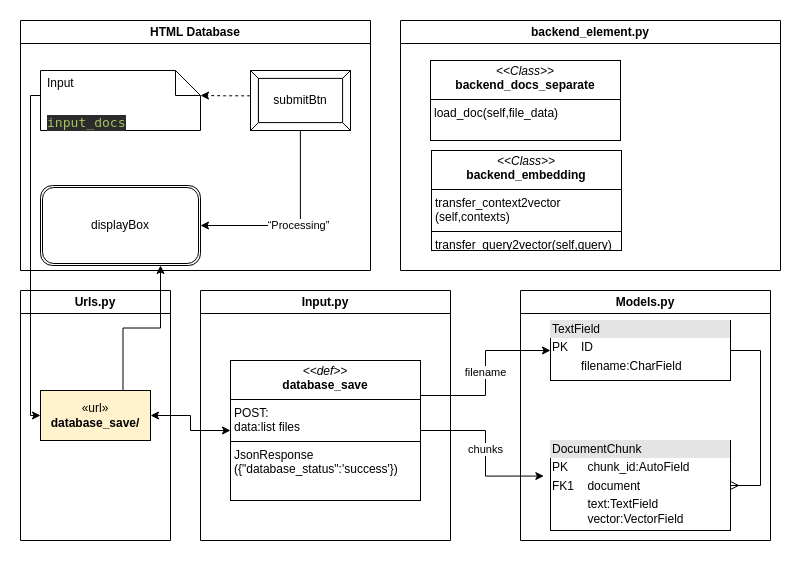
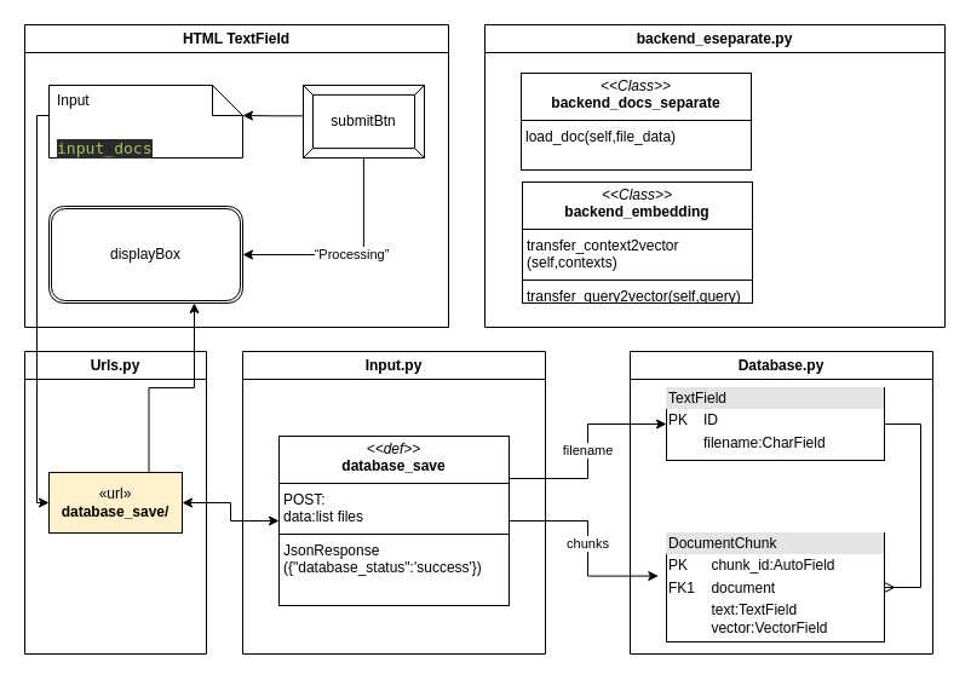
- <mxCell id="13" value="HTML Database" style="swimlane;whiteSpace=wrap;html=1;" parent="1" vertex="1"><mxGeometry x="20" y="20" width="350" height="250" as="geometry"><mxRectangle x="200" y="200" width="100" height="30" as="alternateBounds" /></mxGeometry></mxCell>
+ <mxCell id="13" value="HTML TextField" style="swimlane;whiteSpace=wrap;html=1;" parent="1" vertex="1"><mxGeometry x="20" y="20" width="350" height="250" as="geometry"><mxRectangle x="200" y="200" width="100" height="30" as="alternateBounds" /></mxGeometry></mxCell>
- <mxCell id="23" value="backend_e&lt;span style=&quot;background-color: initial;&quot;&gt;lement.py&lt;/span&gt;" style="swimlane;whiteSpace=wrap;html=1;" parent="1" vertex="1"><mxGeometry x="400" y="20" width="380" height="250" as="geometry"><mxRectangle x="200" y="200" width="100" height="30" as="alternateBounds" /></mxGeometry></mxCell>
+ <mxCell id="23" value="backend_e&lt;span style=&quot;background-color: initial;&quot;&gt;separate.py&lt;/span&gt;" style="swimlane;whiteSpace=wrap;html=1;" parent="1" vertex="1"><mxGeometry x="400" y="20" width="380" height="250" as="geometry"><mxRectangle x="200" y="200" width="100" height="30" as="alternateBounds" /></mxGeometry></mxCell>
- <mxCell id="15" value="" style="edgeStyle=orthogonalEdgeStyle;rounded=0;orthogonalLoop=1;jettySize=auto;html=1;entryX=0;entryY=0;entryDx=160;entryDy=25;entryPerimeter=0;exitX=-0.003;exitY=0.422;exitDx=0;exitDy=0;exitPerimeter=0;dashed=1;" parent="13" source="14" target="16" edge="1"><mxGeometry relative="1" as="geometry"><mxPoint x="280" y="75" as="sourcePoint" /><mxPoint x="200" y="70" as="targetPoint" /></mxGeometry></mxCell>
+ <mxCell id="15" value="" style="edgeStyle=orthogonalEdgeStyle;rounded=0;orthogonalLoop=1;jettySize=auto;html=1;entryX=0;entryY=0;entryDx=160;entryDy=25;entryPerimeter=0;exitX=-0.003;exitY=0.422;exitDx=0;exitDy=0;exitPerimeter=0;" parent="13" source="14" target="16" edge="1"><mxGeometry relative="1" as="geometry"><mxPoint x="280" y="75" as="sourcePoint" /><mxPoint x="200" y="70" as="targetPoint" /></mxGeometry></mxCell>
- <mxCell id="18" value="displayBox" style="shape=ext;double=1;rounded=1;whiteSpace=wrap;html=1;" parent="13" vertex="1"><mxGeometry x="20" y="165" width="160" height="80" as="geometry" /></mxCell>
+ <mxCell id="18" value="displayBox" style="shape=ext;double=1;rounded=1;whiteSpace=wrap;html=1;" parent="13" vertex="1"><mxGeometry x="20" y="150" width="160" height="80" as="geometry" /></mxCell>
- <mxCell id="2" value="Models.py" style="swimlane;whiteSpace=wrap;html=1;" parent="1" vertex="1"><mxGeometry x="520" y="290" width="250" height="250" as="geometry"><mxRectangle x="200" y="200" width="100" height="30" as="alternateBounds" /></mxGeometry></mxCell>
+ <mxCell id="2" value="Database.py" style="swimlane;whiteSpace=wrap;html=1;" parent="1" vertex="1"><mxGeometry x="520" y="290" width="250" height="250" as="geometry"><mxRectangle x="200" y="200" width="100" height="30" as="alternateBounds" /></mxGeometry></mxCell>
